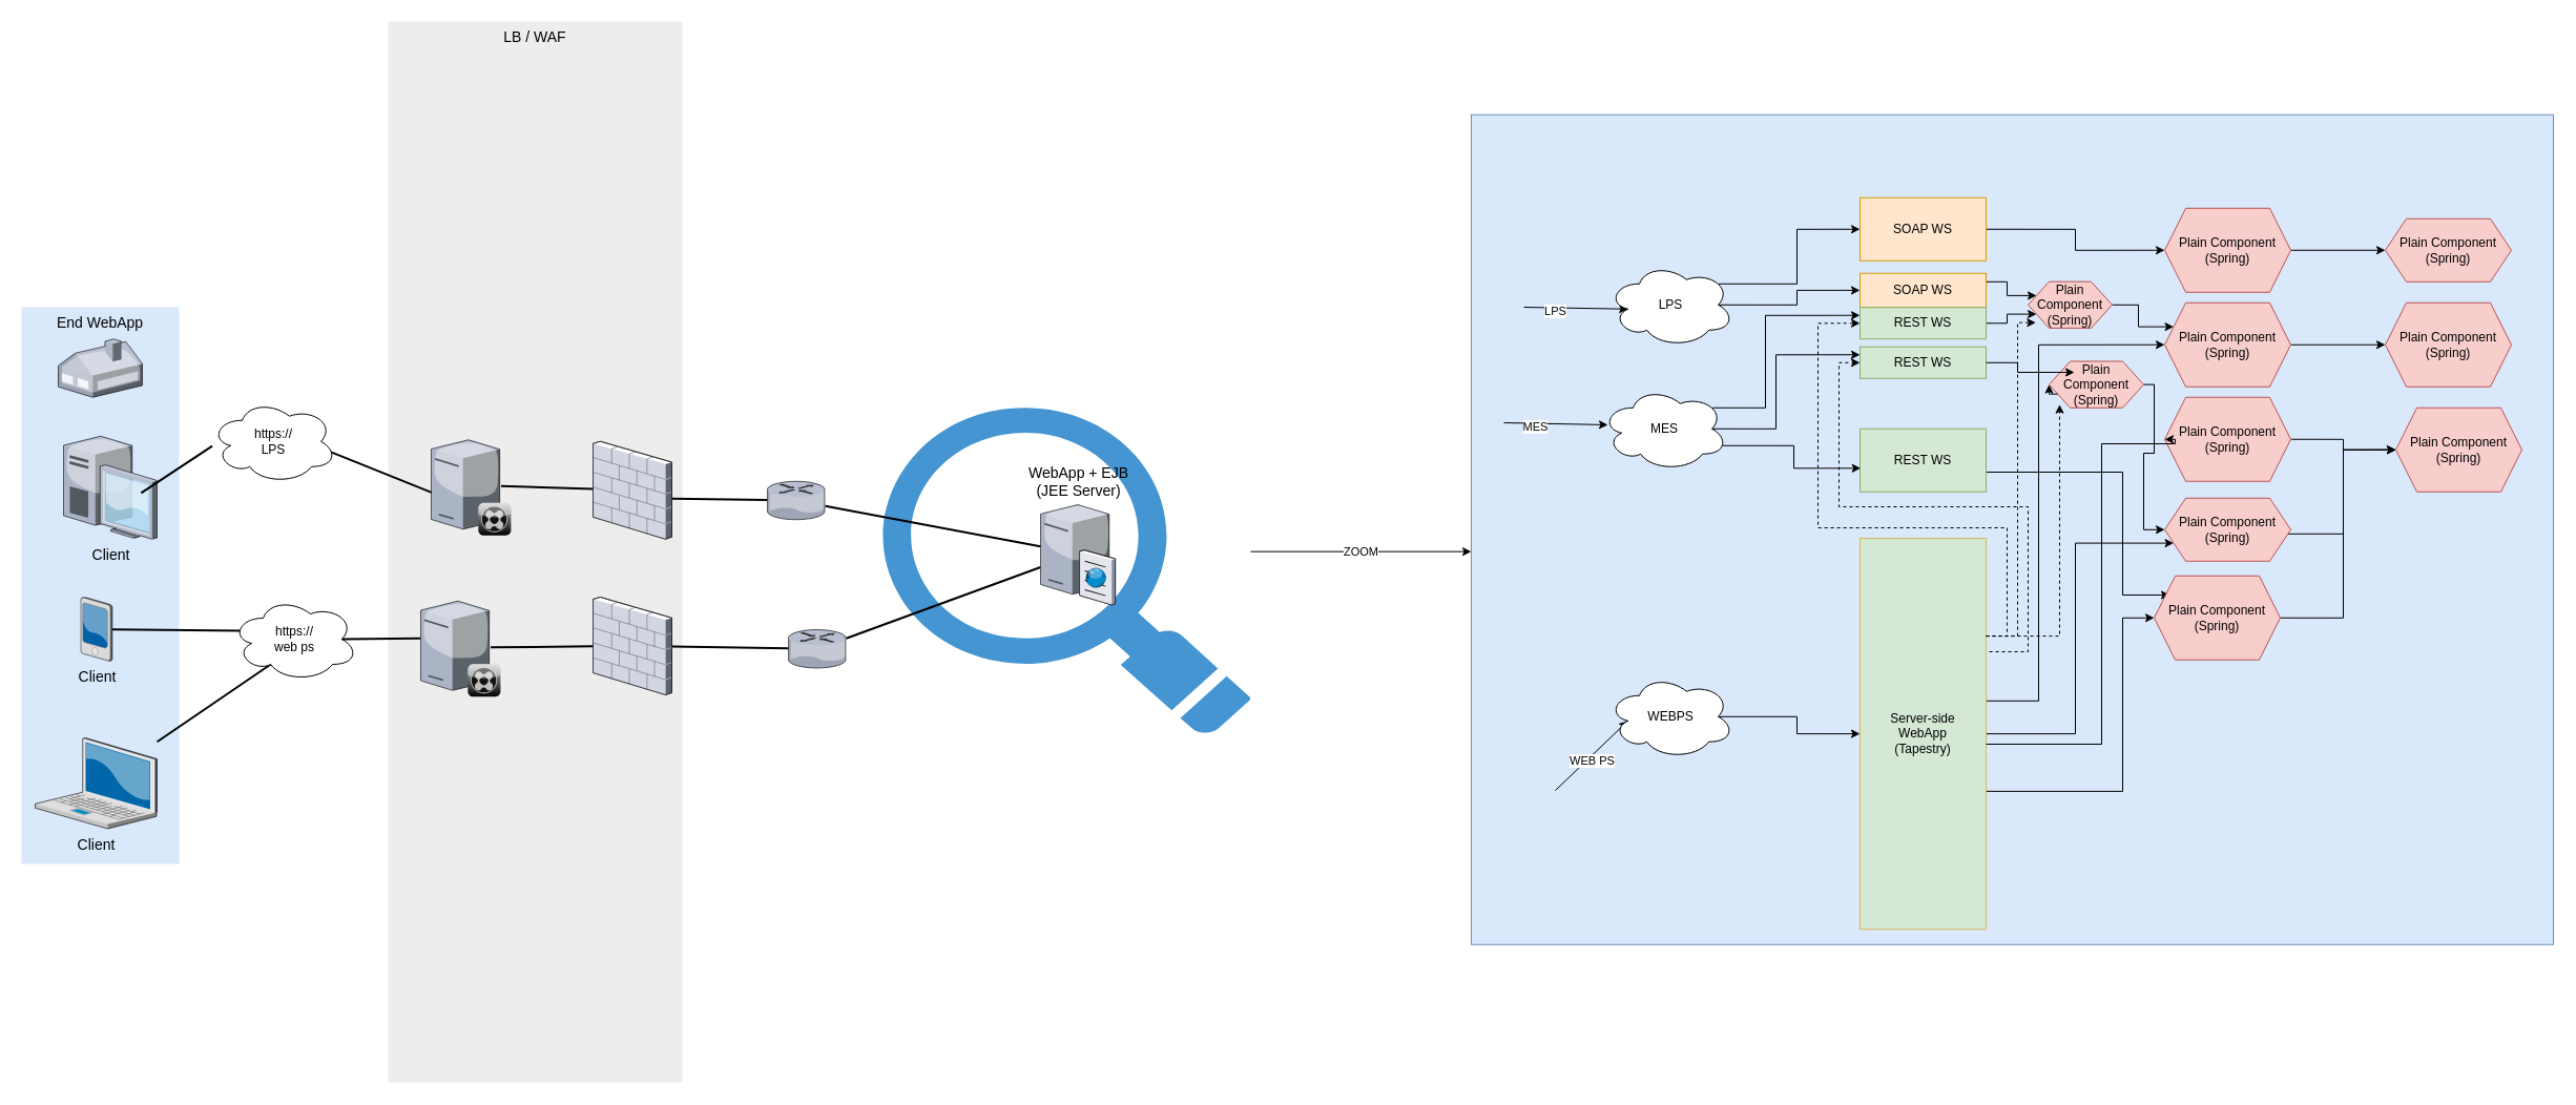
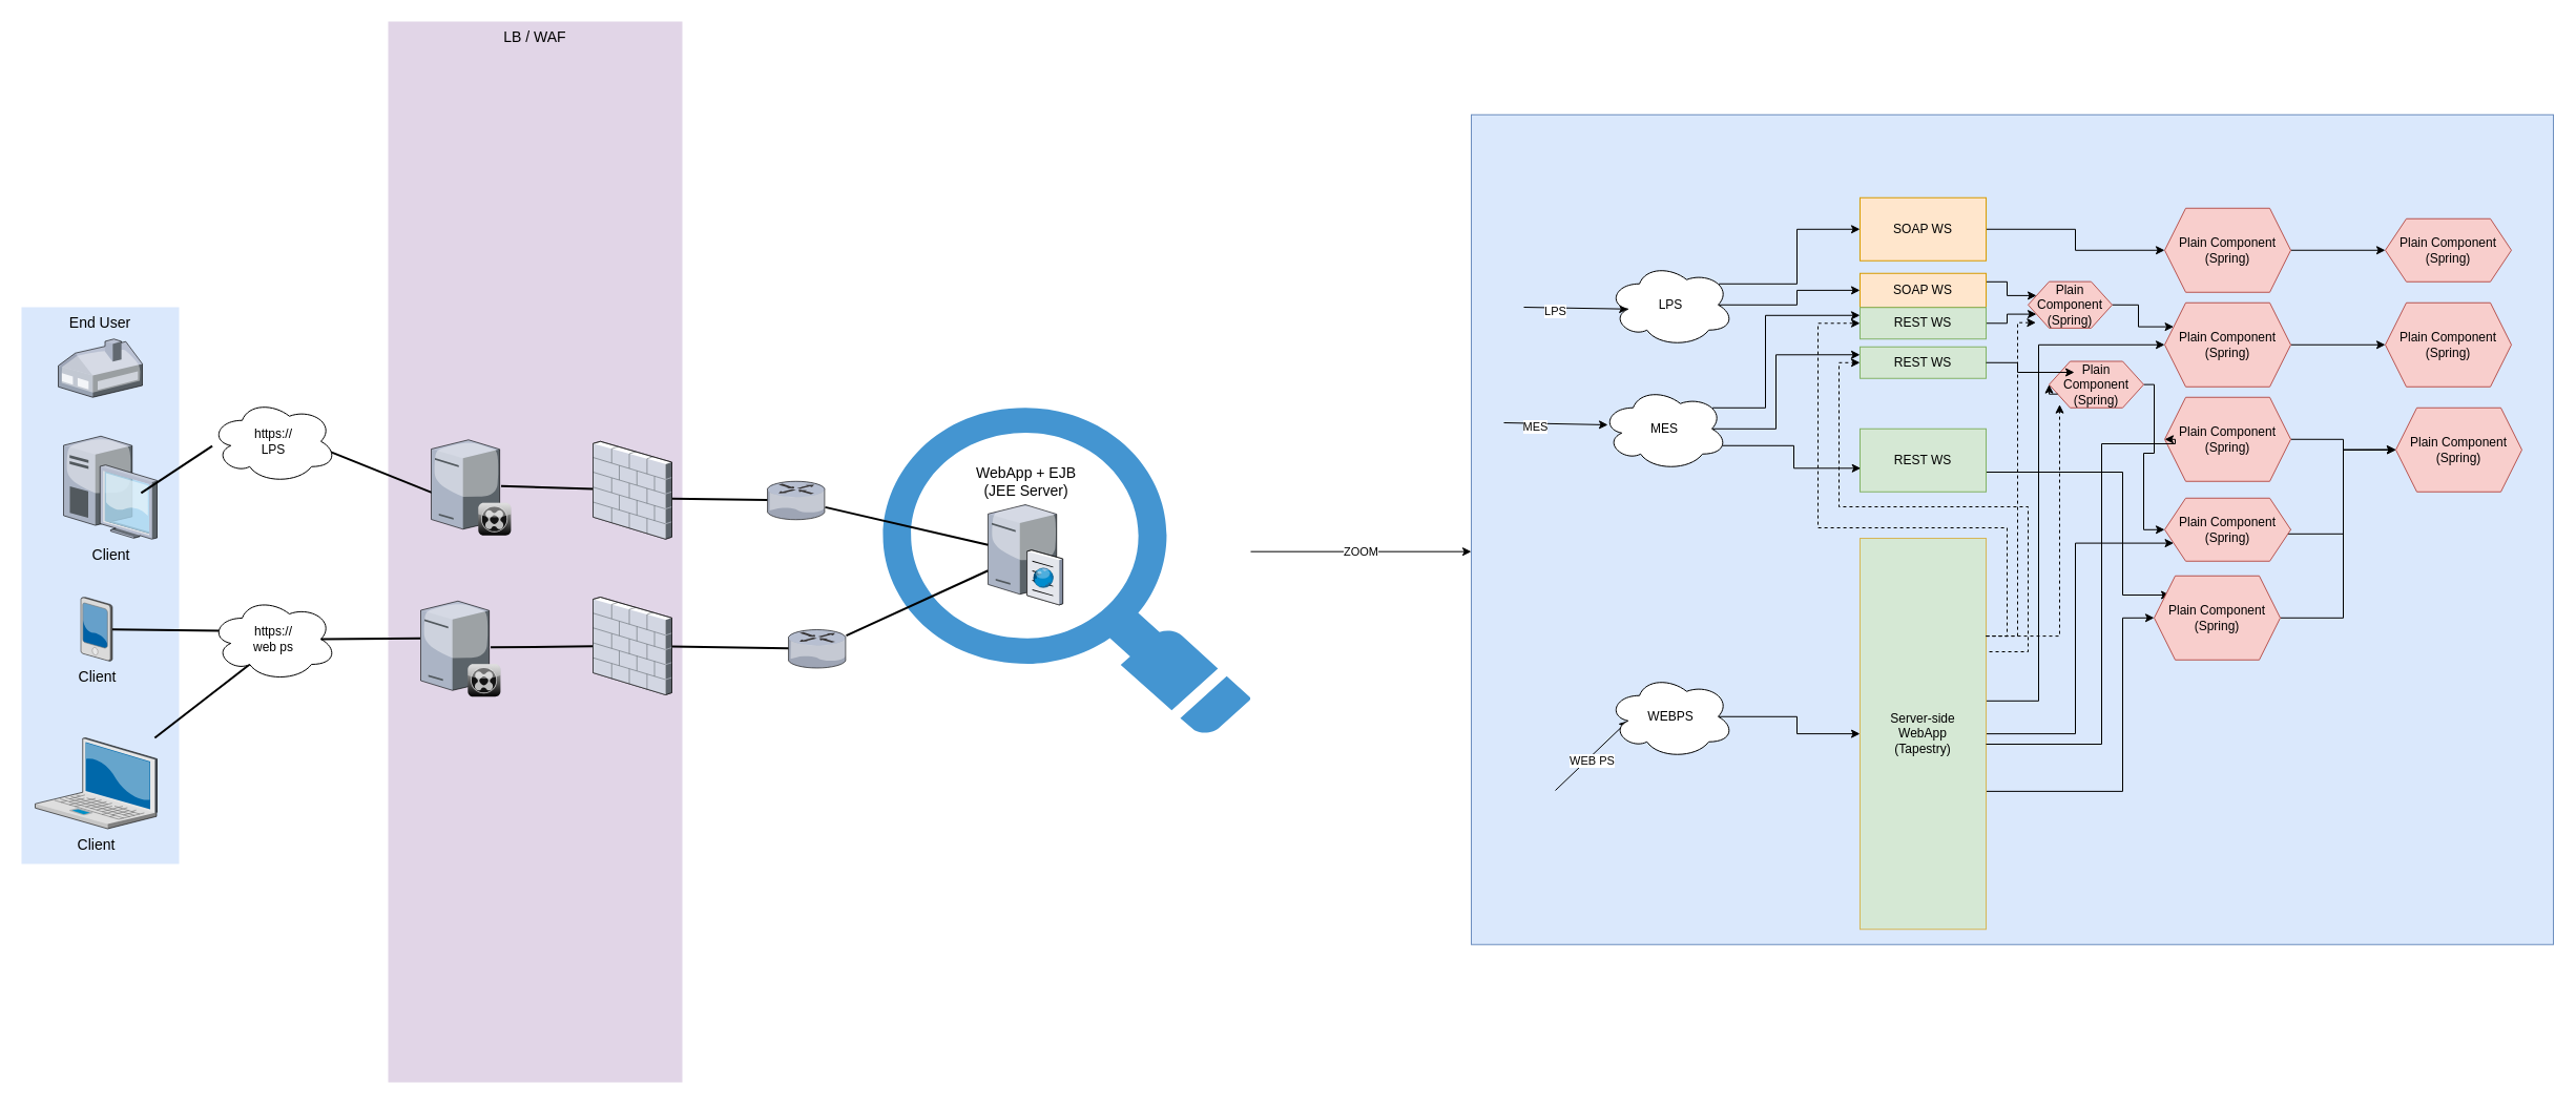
- <mxCell id="4" value="End WebApp" style="whiteSpace=wrap;html=1;fillColor=#dae8fc;fontSize=14;strokeColor=none;verticalAlign=top;" parent="1" vertex="1"><mxGeometry x="20" y="292" width="150" height="530" as="geometry" /></mxCell>
+ <mxCell id="4" value="End User" style="whiteSpace=wrap;html=1;fillColor=#dae8fc;fontSize=14;strokeColor=none;verticalAlign=top;" parent="1" vertex="1"><mxGeometry x="20" y="292" width="150" height="530" as="geometry" /></mxCell>
- <mxCell id="3" value="LB / WAF" style="whiteSpace=wrap;html=1;fillColor=#EDEDED;fontSize=14;strokeColor=none;verticalAlign=top;" parent="1" vertex="1"><mxGeometry x="369" y="20" width="280" height="1010" as="geometry" /></mxCell>
+ <mxCell id="3" value="LB / WAF" style="whiteSpace=wrap;html=1;fillColor=#e1d5e7;fontSize=14;strokeColor=none;verticalAlign=top;" parent="1" vertex="1"><mxGeometry x="369" y="20" width="280" height="1010" as="geometry" /></mxCell>
- <mxCell id="13" value="WebApp + EJB&lt;br&gt;(JEE Server)" style="verticalLabelPosition=top;aspect=fixed;html=1;verticalAlign=bottom;strokeColor=none;shape=mxgraph.citrix.cache_server;fillColor=#66B2FF;gradientColor=#0066CC;fontSize=14;labelPosition=center;align=center;" parent="1" vertex="1"><mxGeometry x="990" y="477.75" width="71" height="97.5" as="geometry" /></mxCell>
+ <mxCell id="13" value="WebApp + EJB&lt;br&gt;(JEE Server)" style="verticalLabelPosition=top;aspect=fixed;html=1;verticalAlign=bottom;strokeColor=none;shape=mxgraph.citrix.cache_server;fillColor=#66B2FF;gradientColor=#0066CC;fontSize=14;labelPosition=center;align=center;" parent="1" vertex="1"><mxGeometry x="940" y="477.75" width="71" height="97.5" as="geometry" /></mxCell>
- <mxCell id="52" value="https://&lt;br&gt;web ps" style="ellipse;shape=cloud;whiteSpace=wrap;html=1;" parent="1" vertex="1"><mxGeometry x="220" y="568" width="120" height="80" as="geometry" /></mxCell>
+ <mxCell id="52" value="https://&lt;br&gt;web ps" style="ellipse;shape=cloud;whiteSpace=wrap;html=1;" parent="1" vertex="1"><mxGeometry x="200" y="568" width="120" height="80" as="geometry" /></mxCell>
